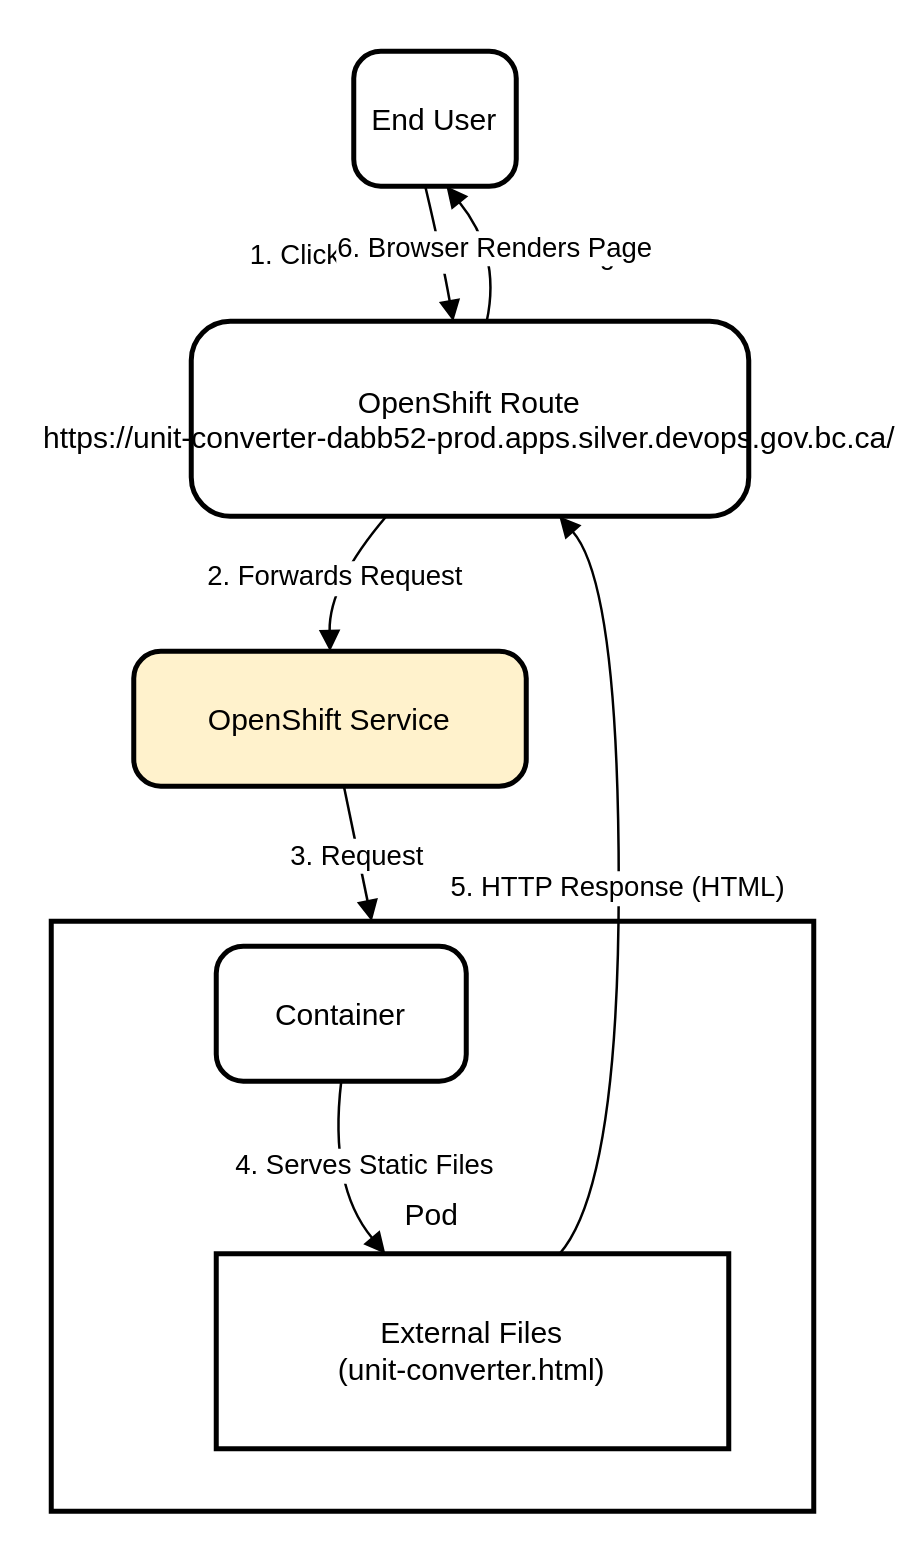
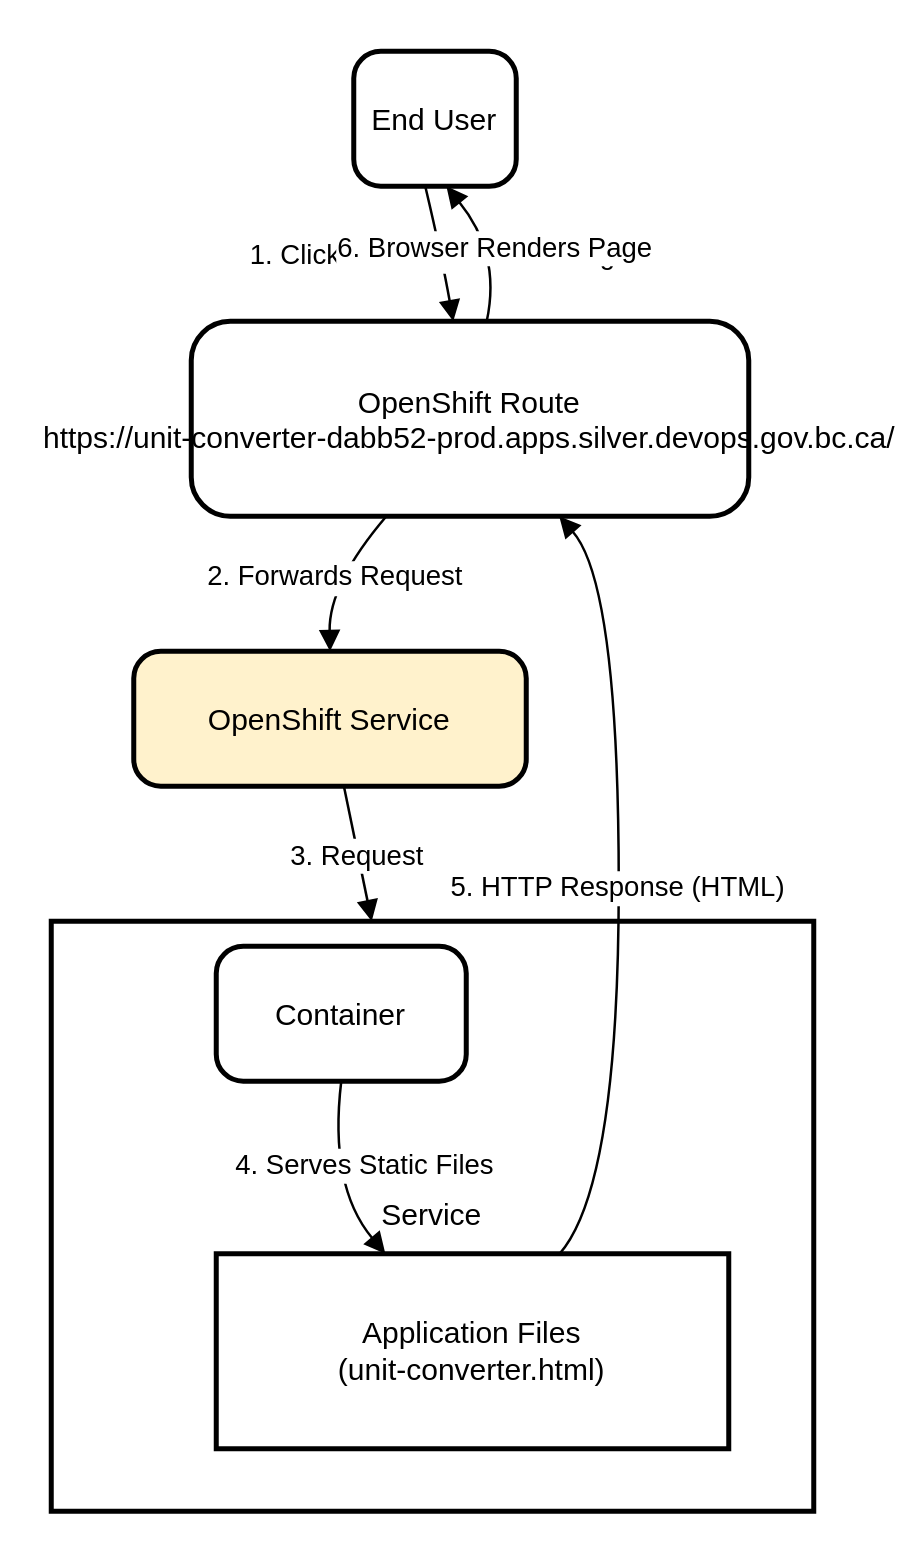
- <mxCell id="2" value="Pod" style="whiteSpace=wrap;strokeWidth=2;" vertex="1" parent="1"><mxGeometry x="20" y="368" width="305" height="236" as="geometry" /></mxCell>
+ <mxCell id="2" value="Service" style="whiteSpace=wrap;strokeWidth=2;" vertex="1" parent="1"><mxGeometry x="20" y="368" width="305" height="236" as="geometry" /></mxCell>
- <mxCell id="7" value="External Files &#10; (unit-converter.html)" style="whiteSpace=wrap;strokeWidth=2;" vertex="1" parent="1"><mxGeometry x="86" y="501" width="205" height="78" as="geometry" /></mxCell>
+ <mxCell id="7" value="Application Files &#10; (unit-converter.html)" style="whiteSpace=wrap;strokeWidth=2;" vertex="1" parent="1"><mxGeometry x="86" y="501" width="205" height="78" as="geometry" /></mxCell>
